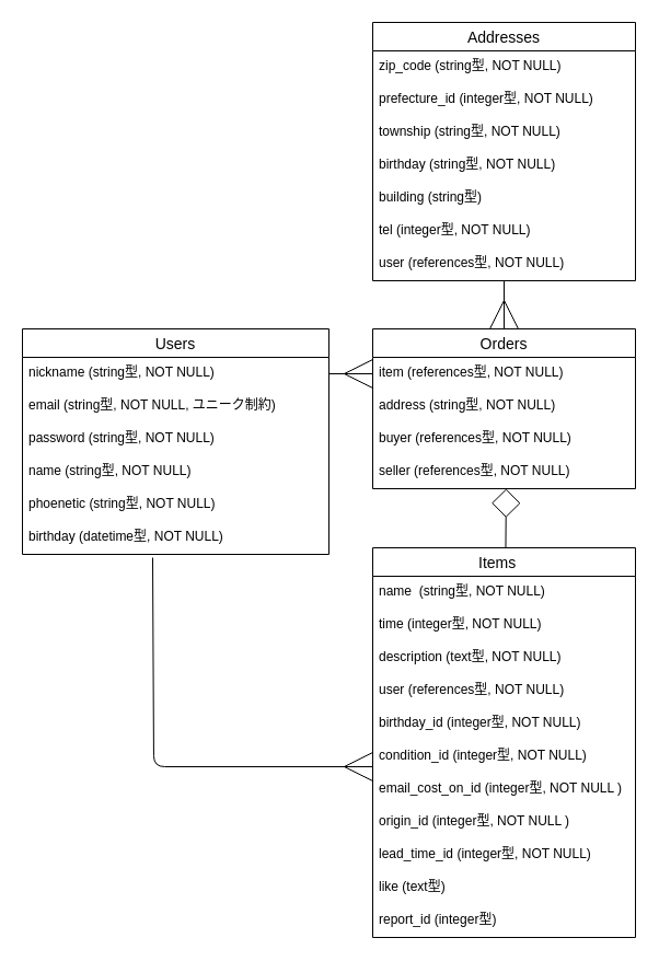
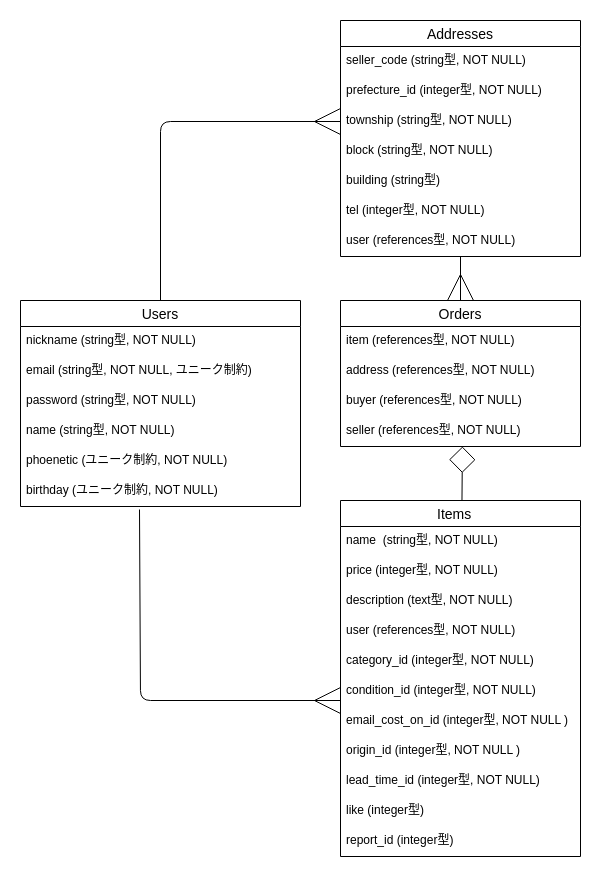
- <mxCell id="24" value="zip_code (string型, NOT NULL)" style="text;strokeColor=none;fillColor=none;spacingLeft=4;spacingRight=4;overflow=hidden;rotatable=0;points=[[0,0.5],[1,0.5]];portConstraint=eastwest;fontSize=12;" parent="23" vertex="1"><mxGeometry y="26" width="240" height="30" as="geometry" /></mxCell>
+ <mxCell id="24" value="seller_code (string型, NOT NULL)" style="text;strokeColor=none;fillColor=none;spacingLeft=4;spacingRight=4;overflow=hidden;rotatable=0;points=[[0,0.5],[1,0.5]];portConstraint=eastwest;fontSize=12;" parent="23" vertex="1"><mxGeometry y="26" width="240" height="30" as="geometry" /></mxCell>
+ <mxCell id="2" style="edgeStyle=none;html=1;exitX=0.5;exitY=0;exitDx=0;exitDy=0;entryX=0;entryY=0.5;entryDx=0;entryDy=0;endArrow=ERmany;endFill=0;endSize=24;" parent="1" source="3" target="26" edge="1"><mxGeometry relative="1" as="geometry"><mxPoint x="220" y="220" as="targetPoint" /><Array as="points"><mxPoint x="160" y="121" /></Array></mxGeometry></mxCell>
- <mxCell id="27" value="birthday (string型, NOT NULL)" style="text;strokeColor=none;fillColor=none;spacingLeft=4;spacingRight=4;overflow=hidden;rotatable=0;points=[[0,0.5],[1,0.5]];portConstraint=eastwest;fontSize=12;" vertex="1" parent="23"><mxGeometry y="116" width="240" height="30" as="geometry" /></mxCell>
+ <mxCell id="27" value="block (string型, NOT NULL)" style="text;strokeColor=none;fillColor=none;spacingLeft=4;spacingRight=4;overflow=hidden;rotatable=0;points=[[0,0.5],[1,0.5]];portConstraint=eastwest;fontSize=12;" vertex="1" parent="23"><mxGeometry y="116" width="240" height="30" as="geometry" /></mxCell>
- <mxCell id="31" style="edgeStyle=none;html=1;entryX=0;entryY=0.5;entryDx=0;entryDy=0;endArrow=ERmany;endFill=0;endSize=24;exitX=1;exitY=0.5;exitDx=0;exitDy=0;" parent="1" source="4" target="33" edge="1"><mxGeometry relative="1" as="geometry"><mxPoint x="220" y="340" as="targetPoint" /><mxPoint x="220" y="340" as="sourcePoint" /><Array as="points" /></mxGeometry></mxCell>
- <mxCell id="34" value="address (string型, NOT NULL)" style="text;strokeColor=none;fillColor=none;spacingLeft=4;spacingRight=4;overflow=hidden;rotatable=0;points=[[0,0.5],[1,0.5]];portConstraint=eastwest;fontSize=12;" vertex="1" parent="32"><mxGeometry y="56" width="240" height="30" as="geometry" /></mxCell>
+ <mxCell id="34" value="address (references型, NOT NULL)" style="text;strokeColor=none;fillColor=none;spacingLeft=4;spacingRight=4;overflow=hidden;rotatable=0;points=[[0,0.5],[1,0.5]];portConstraint=eastwest;fontSize=12;" vertex="1" parent="32"><mxGeometry y="56" width="240" height="30" as="geometry" /></mxCell>
- <mxCell id="8" value="phoenetic (string型, NOT NULL)" style="text;strokeColor=none;fillColor=none;spacingLeft=4;spacingRight=4;overflow=hidden;rotatable=0;points=[[0,0.5],[1,0.5]];portConstraint=eastwest;fontSize=12;fontFamily=Helvetica;fontColor=default;" vertex="1" parent="3"><mxGeometry y="146" width="280" height="30" as="geometry" /></mxCell>
+ <mxCell id="8" value="phoenetic (ユニーク制約, NOT NULL)" style="text;strokeColor=none;fillColor=none;spacingLeft=4;spacingRight=4;overflow=hidden;rotatable=0;points=[[0,0.5],[1,0.5]];portConstraint=eastwest;fontSize=12;fontFamily=Helvetica;fontColor=default;" vertex="1" parent="3"><mxGeometry y="146" width="280" height="30" as="geometry" /></mxCell>
- <mxCell id="9" value="birthday (datetime型, NOT NULL)" style="text;strokeColor=none;fillColor=none;spacingLeft=4;spacingRight=4;overflow=hidden;rotatable=0;points=[[0,0.5],[1,0.5]];portConstraint=eastwest;fontSize=12;" parent="3" vertex="1"><mxGeometry y="176" width="280" height="30" as="geometry" /></mxCell>
+ <mxCell id="9" value="birthday (ユニーク制約, NOT NULL)" style="text;strokeColor=none;fillColor=none;spacingLeft=4;spacingRight=4;overflow=hidden;rotatable=0;points=[[0,0.5],[1,0.5]];portConstraint=eastwest;fontSize=12;" parent="3" vertex="1"><mxGeometry y="176" width="280" height="30" as="geometry" /></mxCell>
- <mxCell id="12" value="time (integer型, NOT NULL)" style="text;strokeColor=none;fillColor=none;spacingLeft=4;spacingRight=4;overflow=hidden;rotatable=0;points=[[0,0.5],[1,0.5]];portConstraint=eastwest;fontSize=12;" parent="10" vertex="1"><mxGeometry y="56" width="240" height="30" as="geometry" /></mxCell>
+ <mxCell id="12" value="price (integer型, NOT NULL)" style="text;strokeColor=none;fillColor=none;spacingLeft=4;spacingRight=4;overflow=hidden;rotatable=0;points=[[0,0.5],[1,0.5]];portConstraint=eastwest;fontSize=12;" parent="10" vertex="1"><mxGeometry y="56" width="240" height="30" as="geometry" /></mxCell>
- <mxCell id="15" value="birthday_id (integer型, NOT NULL)" style="text;strokeColor=none;fillColor=none;spacingLeft=4;spacingRight=4;overflow=hidden;rotatable=0;points=[[0,0.5],[1,0.5]];portConstraint=eastwest;fontSize=12;" vertex="1" parent="10"><mxGeometry y="146" width="240" height="30" as="geometry" /></mxCell>
+ <mxCell id="15" value="category_id (integer型, NOT NULL)" style="text;strokeColor=none;fillColor=none;spacingLeft=4;spacingRight=4;overflow=hidden;rotatable=0;points=[[0,0.5],[1,0.5]];portConstraint=eastwest;fontSize=12;" vertex="1" parent="10"><mxGeometry y="146" width="240" height="30" as="geometry" /></mxCell>
- <mxCell id="20" value="like (text型)" style="text;strokeColor=none;fillColor=none;spacingLeft=4;spacingRight=4;overflow=hidden;rotatable=0;points=[[0,0.5],[1,0.5]];portConstraint=eastwest;fontSize=12;fontFamily=Helvetica;fontColor=default;" vertex="1" parent="10"><mxGeometry y="296" width="240" height="30" as="geometry" /></mxCell>
+ <mxCell id="20" value="like (integer型)" style="text;strokeColor=none;fillColor=none;spacingLeft=4;spacingRight=4;overflow=hidden;rotatable=0;points=[[0,0.5],[1,0.5]];portConstraint=eastwest;fontSize=12;fontFamily=Helvetica;fontColor=default;" vertex="1" parent="10"><mxGeometry y="296" width="240" height="30" as="geometry" /></mxCell>
